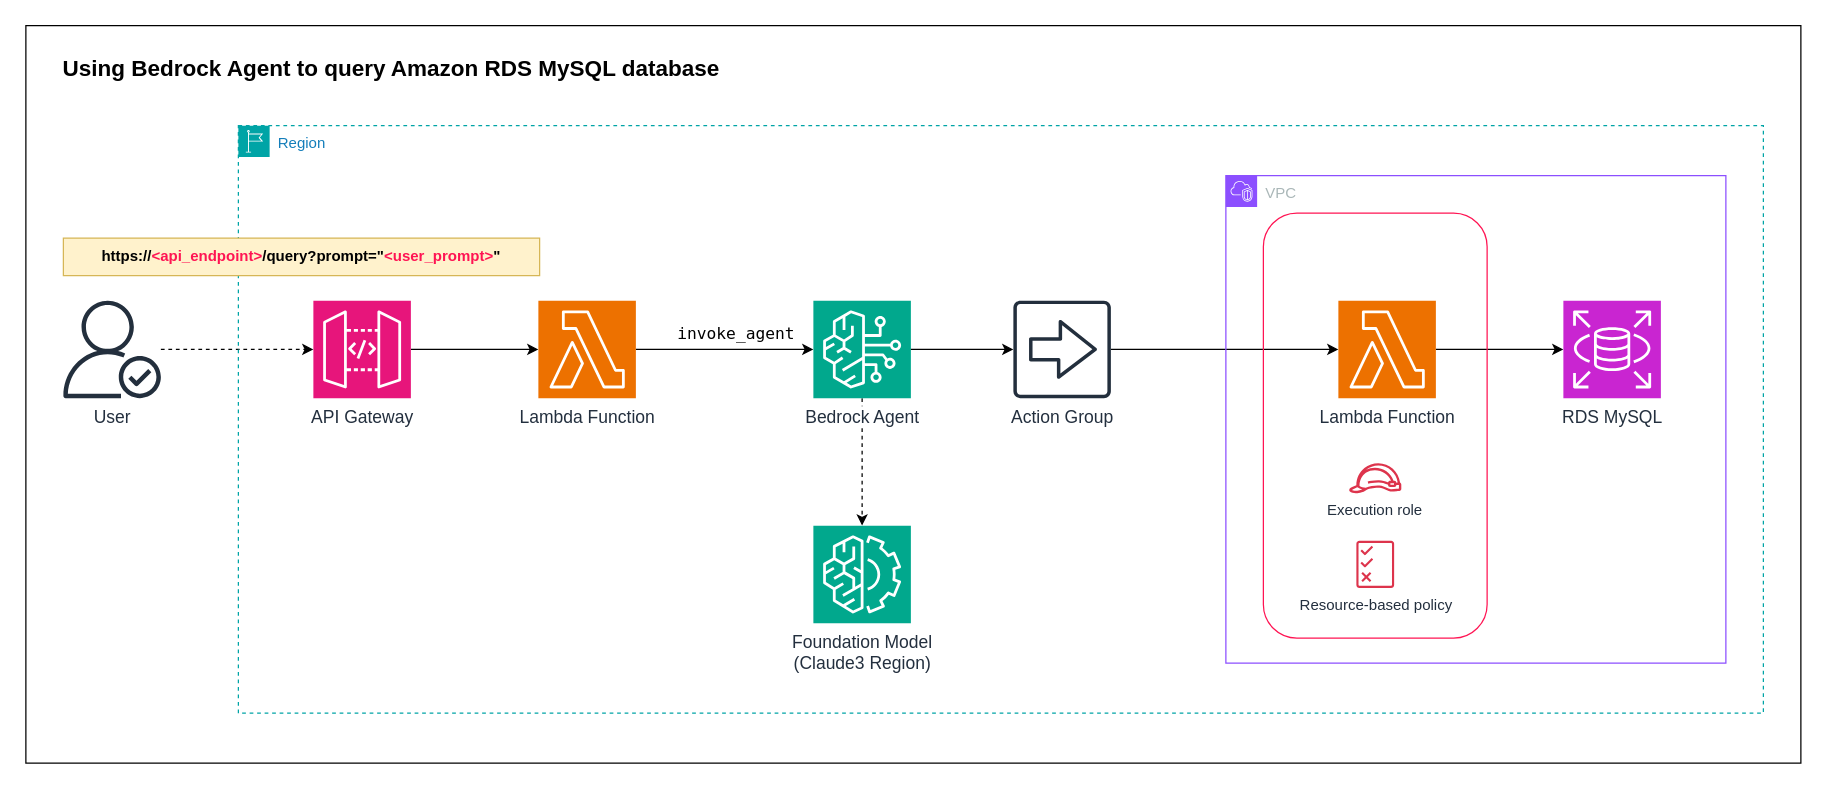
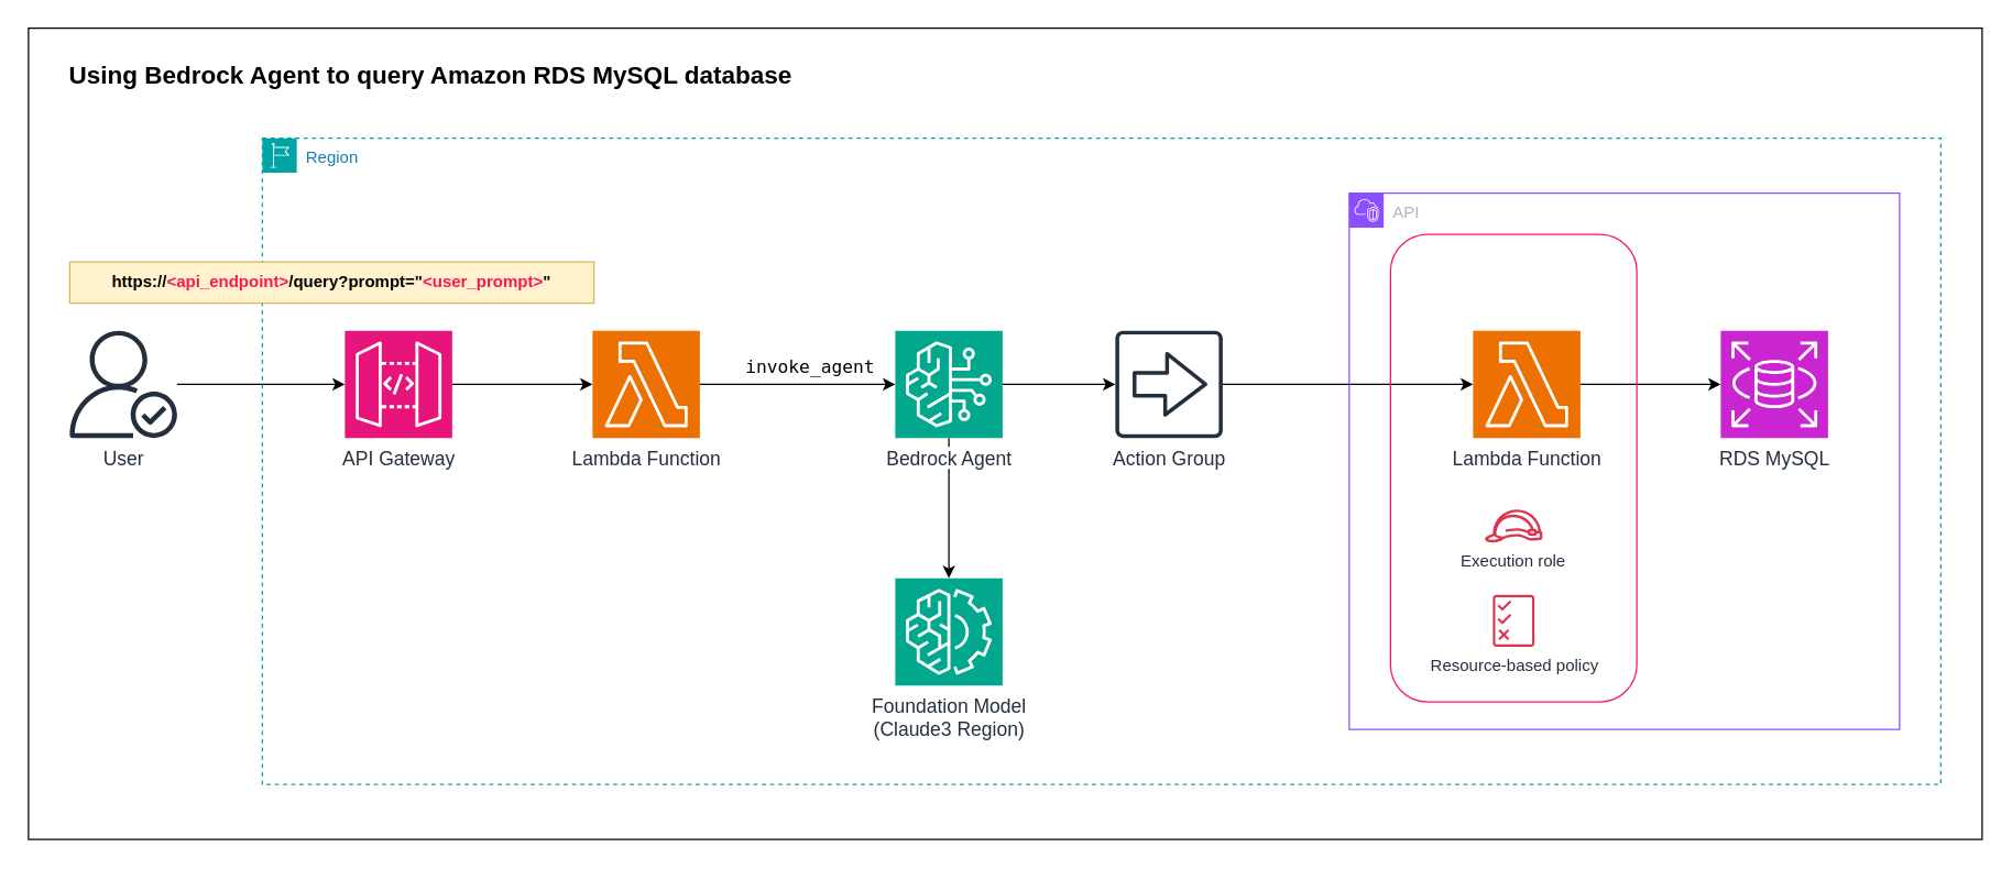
- <mxCell id="13" value="VPC" style="points=[[0,0],[0.25,0],[0.5,0],[0.75,0],[1,0],[1,0.25],[1,0.5],[1,0.75],[1,1],[0.75,1],[0.5,1],[0.25,1],[0,1],[0,0.75],[0,0.5],[0,0.25]];outlineConnect=0;gradientColor=none;html=1;whiteSpace=wrap;fontSize=12;fontStyle=0;container=1;pointerEvents=0;collapsible=0;recursiveResize=0;shape=mxgraph.aws4.group;grIcon=mxgraph.aws4.group_vpc2;strokeColor=#8C4FFF;fillColor=none;verticalAlign=top;align=left;spacingLeft=30;fontColor=#AAB7B8;dashed=0;" vertex="1" parent="1"><mxGeometry x="980" y="140" width="400" height="390" as="geometry" /></mxCell>
+ <mxCell id="13" value="API" style="points=[[0,0],[0.25,0],[0.5,0],[0.75,0],[1,0],[1,0.25],[1,0.5],[1,0.75],[1,1],[0.75,1],[0.5,1],[0.25,1],[0,1],[0,0.75],[0,0.5],[0,0.25]];outlineConnect=0;gradientColor=none;html=1;whiteSpace=wrap;fontSize=12;fontStyle=0;container=1;pointerEvents=0;collapsible=0;recursiveResize=0;shape=mxgraph.aws4.group;grIcon=mxgraph.aws4.group_vpc2;strokeColor=#8C4FFF;fillColor=none;verticalAlign=top;align=left;spacingLeft=30;fontColor=#AAB7B8;dashed=0;" vertex="1" parent="1"><mxGeometry x="980" y="140" width="400" height="390" as="geometry" /></mxCell>
- <mxCell id="18" style="edgeStyle=orthogonalEdgeStyle;rounded=0;orthogonalLoop=1;jettySize=auto;html=1;dashed=1;" edge="1" parent="1" source="19" target="17"><mxGeometry relative="1" as="geometry" /></mxCell>
+ <mxCell id="18" style="edgeStyle=orthogonalEdgeStyle;rounded=0;orthogonalLoop=1;jettySize=auto;html=1;" edge="1" parent="1" source="19" target="17"><mxGeometry relative="1" as="geometry" /></mxCell>
- <mxCell id="3" style="edgeStyle=orthogonalEdgeStyle;rounded=0;orthogonalLoop=1;jettySize=auto;html=1;dashed=1;" edge="1" parent="1" source="22" target="8"><mxGeometry relative="1" as="geometry" /></mxCell>
+ <mxCell id="3" style="edgeStyle=orthogonalEdgeStyle;rounded=0;orthogonalLoop=1;jettySize=auto;html=1;" edge="1" parent="1" source="22" target="8"><mxGeometry relative="1" as="geometry" /></mxCell>
